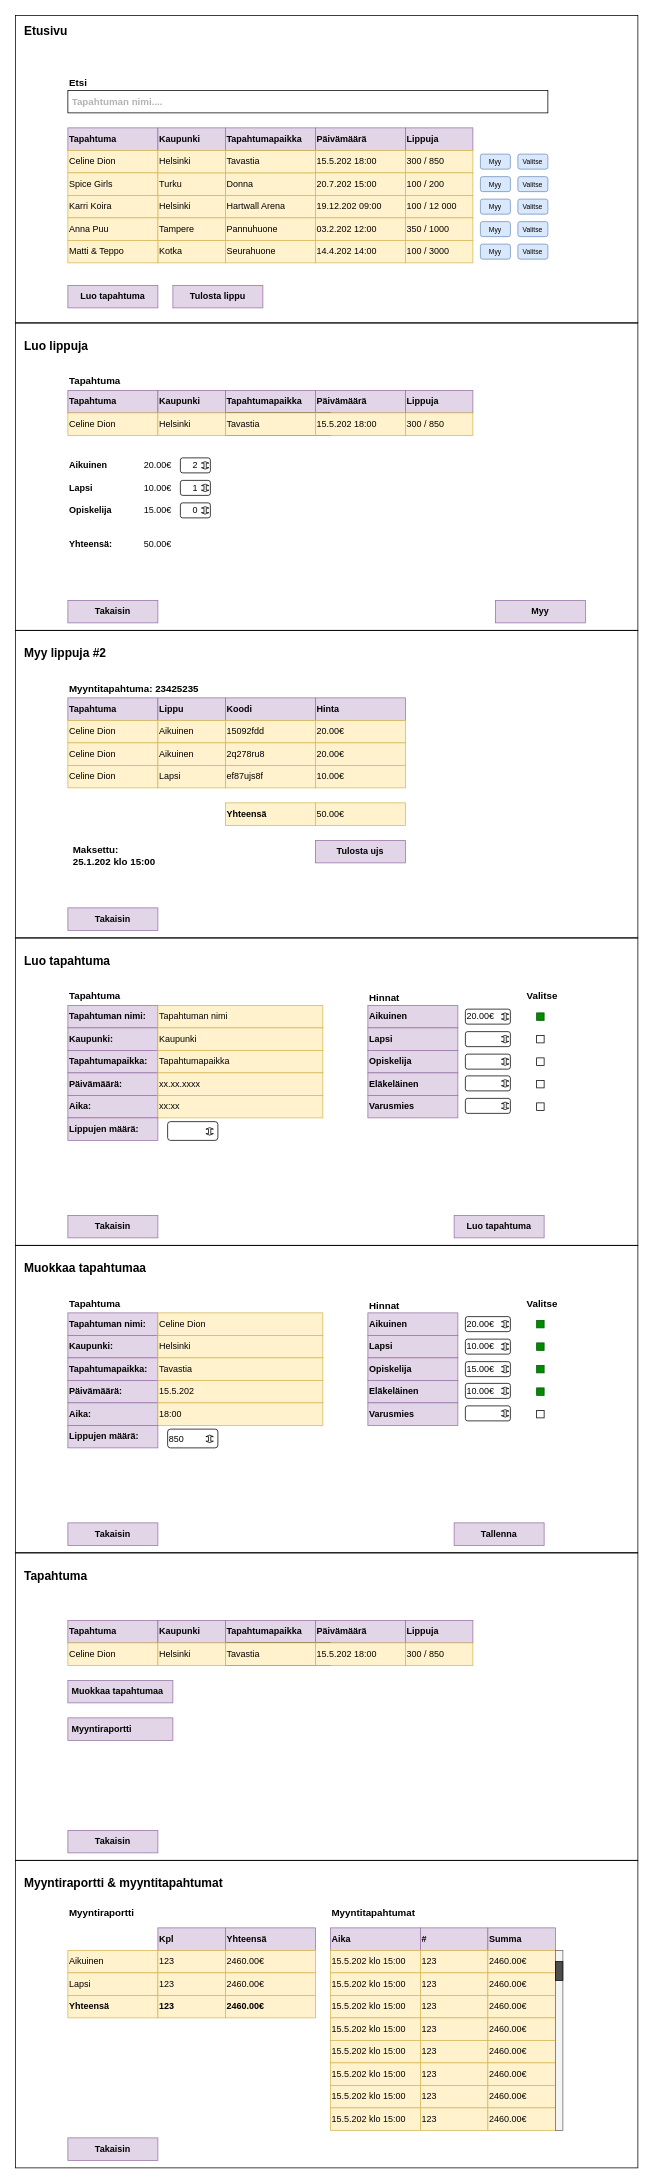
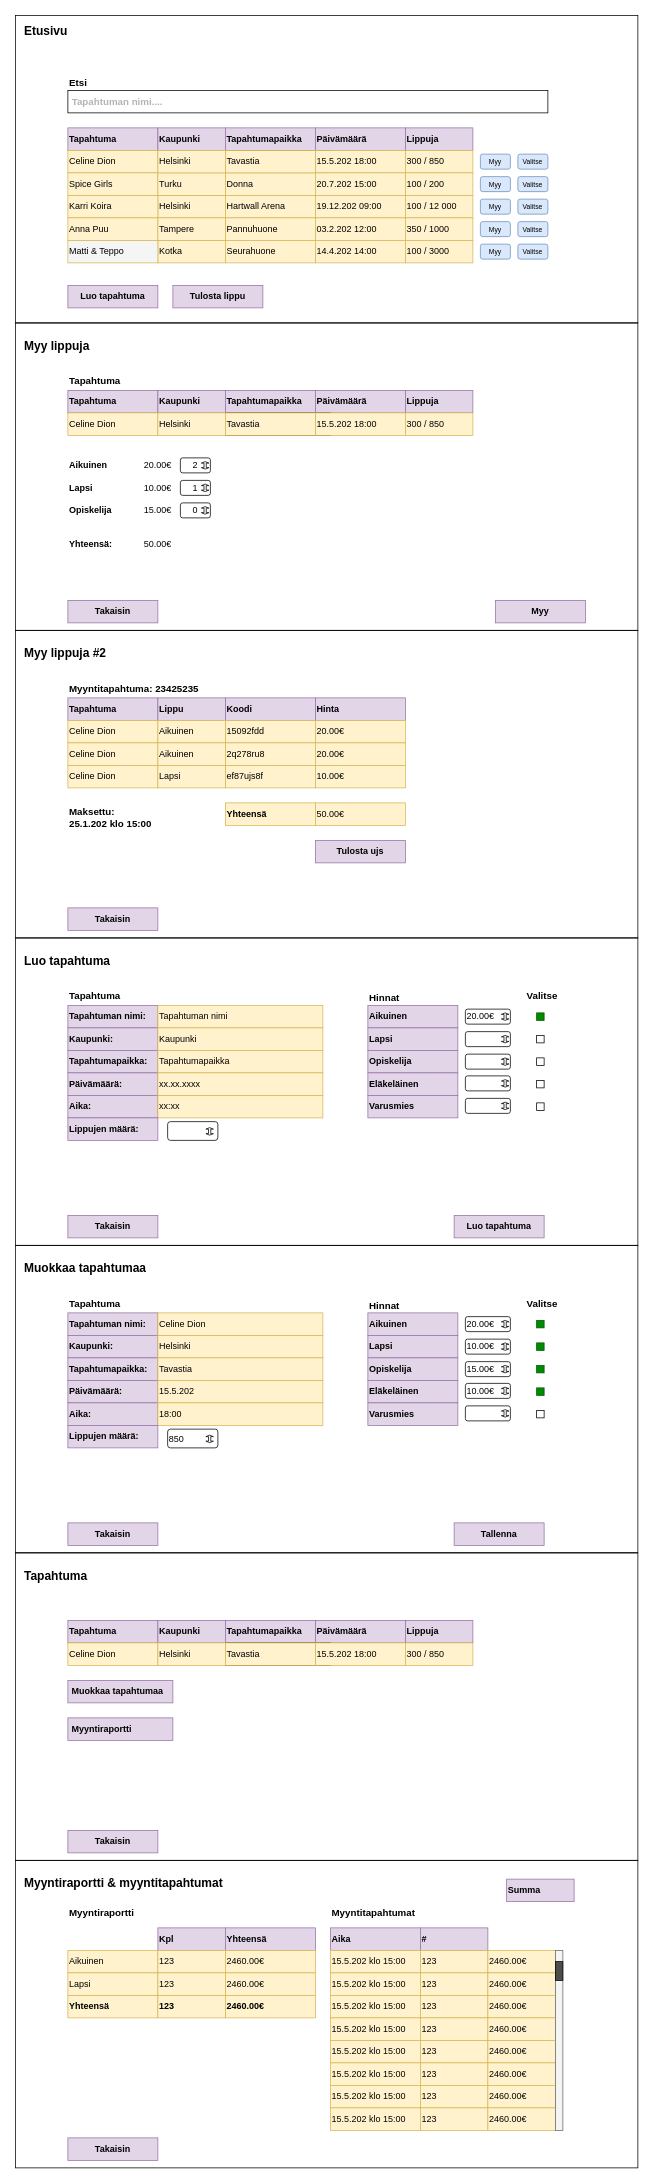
- <mxCell id="32" value="Matti &amp;amp; Teppo" style="rounded=0;whiteSpace=wrap;html=1;align=left;fillColor=#fff2cc;strokeColor=#d6b656;" vertex="1" parent="1"><mxGeometry x="90" y="320" width="120" height="30" as="geometry" /></mxCell>
+ <mxCell id="32" value="Matti &amp;amp; Teppo" style="rounded=0;whiteSpace=wrap;html=1;align=left;fillColor=#f5f5f5;strokeColor=#d6b656;" vertex="1" parent="1"><mxGeometry x="90" y="320" width="120" height="30" as="geometry" /></mxCell>
- <mxCell id="52" value="&lt;font style=&quot;font-size: 16px&quot;&gt;Luo lippuja&lt;/font&gt;" style="text;html=1;strokeColor=none;fillColor=none;align=left;verticalAlign=middle;whiteSpace=wrap;rounded=0;fontStyle=1" vertex="1" parent="1"><mxGeometry x="30" y="450" width="200" height="20" as="geometry" /></mxCell>
+ <mxCell id="52" value="&lt;font style=&quot;font-size: 16px&quot;&gt;Myy lippuja&lt;/font&gt;" style="text;html=1;strokeColor=none;fillColor=none;align=left;verticalAlign=middle;whiteSpace=wrap;rounded=0;fontStyle=1" vertex="1" parent="1"><mxGeometry x="30" y="450" width="200" height="20" as="geometry" /></mxCell>
- <mxCell id="145" value="&lt;font style=&quot;font-size: 13px&quot;&gt;Maksettu:&lt;br&gt;25.1.202 klo 15:00&lt;br&gt;&lt;/font&gt;" style="text;html=1;strokeColor=none;fillColor=none;align=left;verticalAlign=middle;whiteSpace=wrap;rounded=0;fontStyle=1" vertex="1" parent="1"><mxGeometry x="95" y="1120" width="150" height="40" as="geometry" /></mxCell>
+ <mxCell id="145" value="&lt;font style=&quot;font-size: 13px&quot;&gt;Maksettu:&lt;br&gt;25.1.202 klo 15:00&lt;br&gt;&lt;/font&gt;" style="text;html=1;strokeColor=none;fillColor=none;align=left;verticalAlign=middle;whiteSpace=wrap;rounded=0;fontStyle=1" vertex="1" parent="1"><mxGeometry x="90" y="1070" width="150" height="40" as="geometry" /></mxCell>
- <mxCell id="222" value="&lt;b&gt;Summa&lt;/b&gt;" style="rounded=0;whiteSpace=wrap;html=1;align=left;fillColor=#e1d5e7;strokeColor=#9673a6;" vertex="1" parent="1"><mxGeometry x="650" y="2570" width="90" height="30" as="geometry" /></mxCell>
+ <mxCell id="222" value="&lt;b&gt;Summa&lt;/b&gt;" style="rounded=0;whiteSpace=wrap;html=1;align=left;fillColor=#e1d5e7;strokeColor=#9673a6;" vertex="1" parent="1"><mxGeometry x="675" y="2505" width="90" height="30" as="geometry" /></mxCell>
